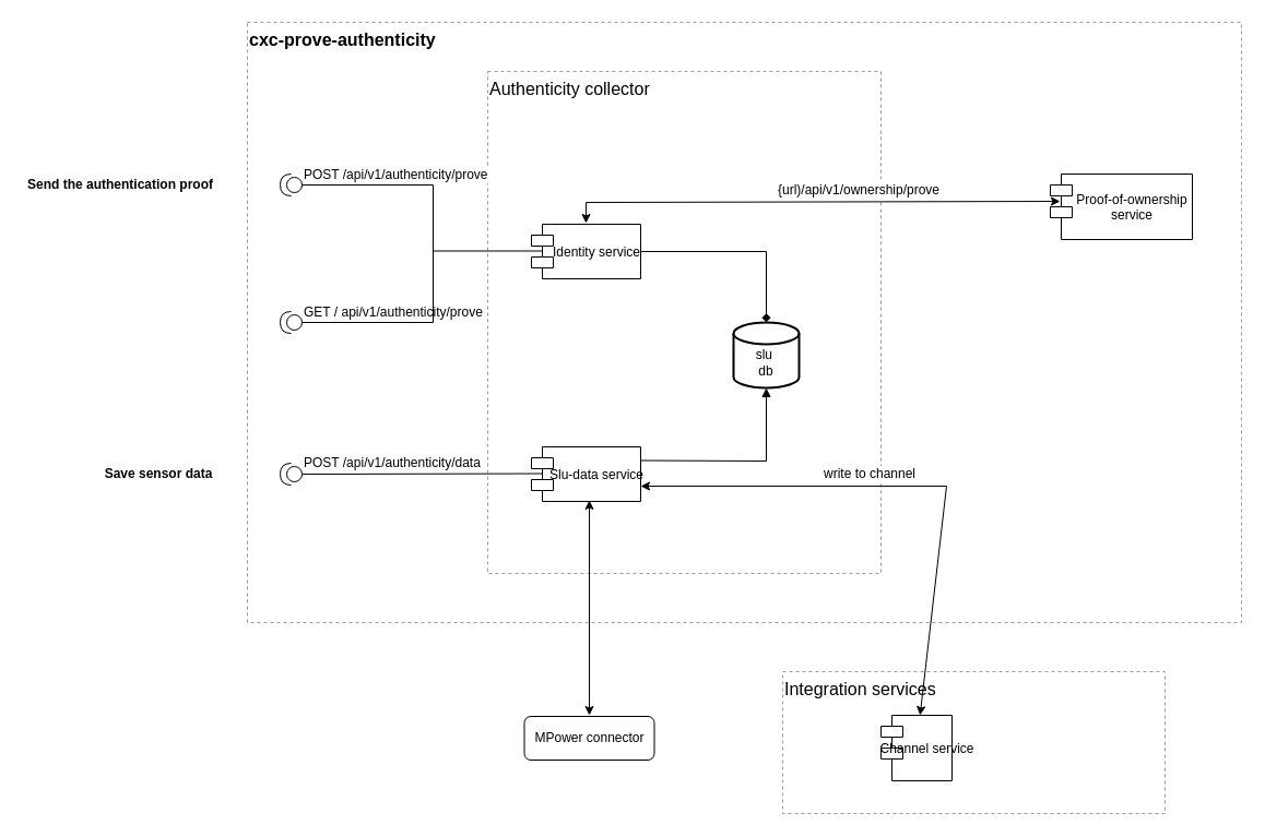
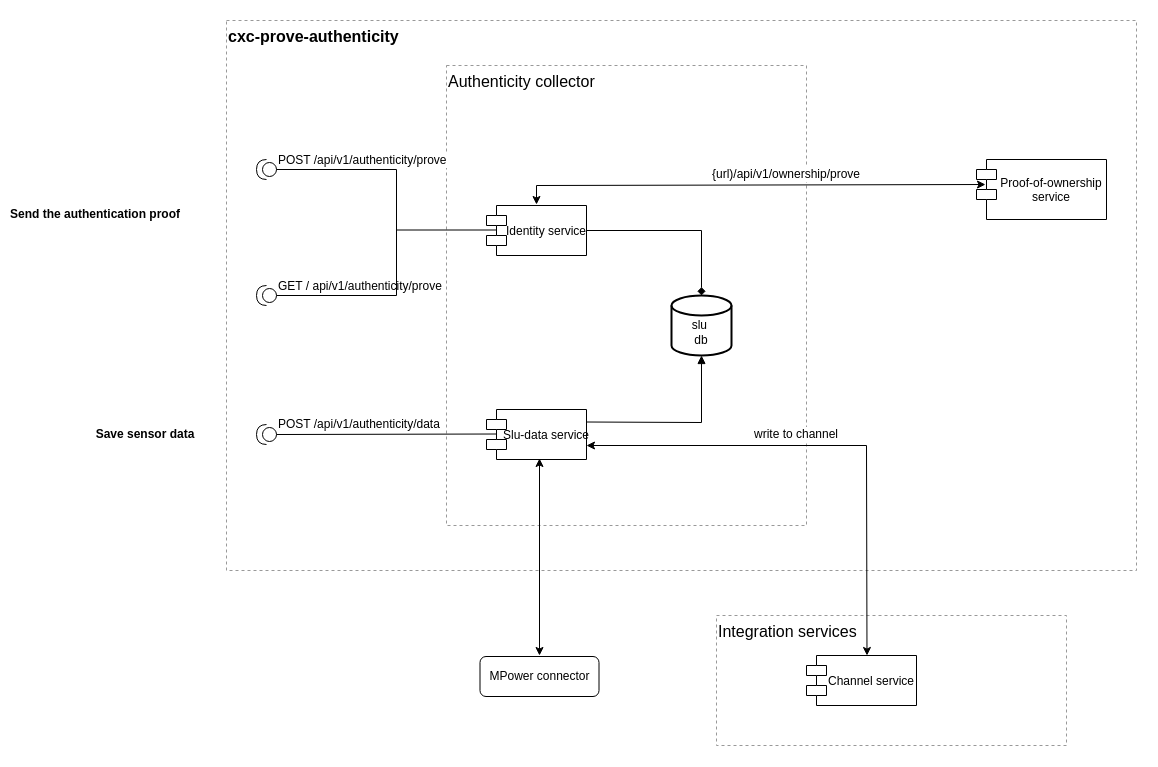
- <mxCell id="23" value="&lt;b&gt;Send the authentication proof&lt;/b&gt;" style="text;html=1;strokeColor=none;fillColor=none;align=center;verticalAlign=middle;whiteSpace=wrap;rounded=0;labelBackgroundColor=#FFFFFF;fontSize=12;" vertex="1" parent="1"><mxGeometry x="20" y="154" width="180" height="30" as="geometry" /></mxCell>
+ <mxCell id="23" value="&lt;b&gt;Send the authentication proof&lt;/b&gt;" style="text;html=1;strokeColor=none;fillColor=none;align=center;verticalAlign=middle;whiteSpace=wrap;rounded=0;labelBackgroundColor=#FFFFFF;fontSize=12;" vertex="1" parent="1"><mxGeometry x="5" y="199" width="180" height="30" as="geometry" /></mxCell>
- <mxCell id="29" value="Proof-of-ownership &#10;service" style="shape=module;align=left;spacingLeft=20;align=center;verticalAlign=middle;shadow=0;strokeColor=#000000;fillColor=none;" vertex="1" parent="1"><mxGeometry x="961" y="159" width="130" height="60" as="geometry" /></mxCell>
+ <mxCell id="29" value="Proof-of-ownership &#10;service" style="shape=module;align=left;spacingLeft=20;align=center;verticalAlign=middle;shadow=0;strokeColor=#000000;fillColor=none;" vertex="1" parent="1"><mxGeometry x="976" y="159" width="130" height="60" as="geometry" /></mxCell>
- <mxCell id="28" value="Channel service" style="shape=module;align=left;spacingLeft=20;align=center;verticalAlign=middle;shadow=0;strokeColor=#000000;fillColor=none;" vertex="1" parent="1"><mxGeometry x="806" y="655" width="65" height="60" as="geometry" /></mxCell>
+ <mxCell id="28" value="Channel service" style="shape=module;align=left;spacingLeft=20;align=center;verticalAlign=middle;shadow=0;strokeColor=#000000;fillColor=none;" vertex="1" parent="1"><mxGeometry x="806" y="655" width="110" height="50" as="geometry" /></mxCell>
